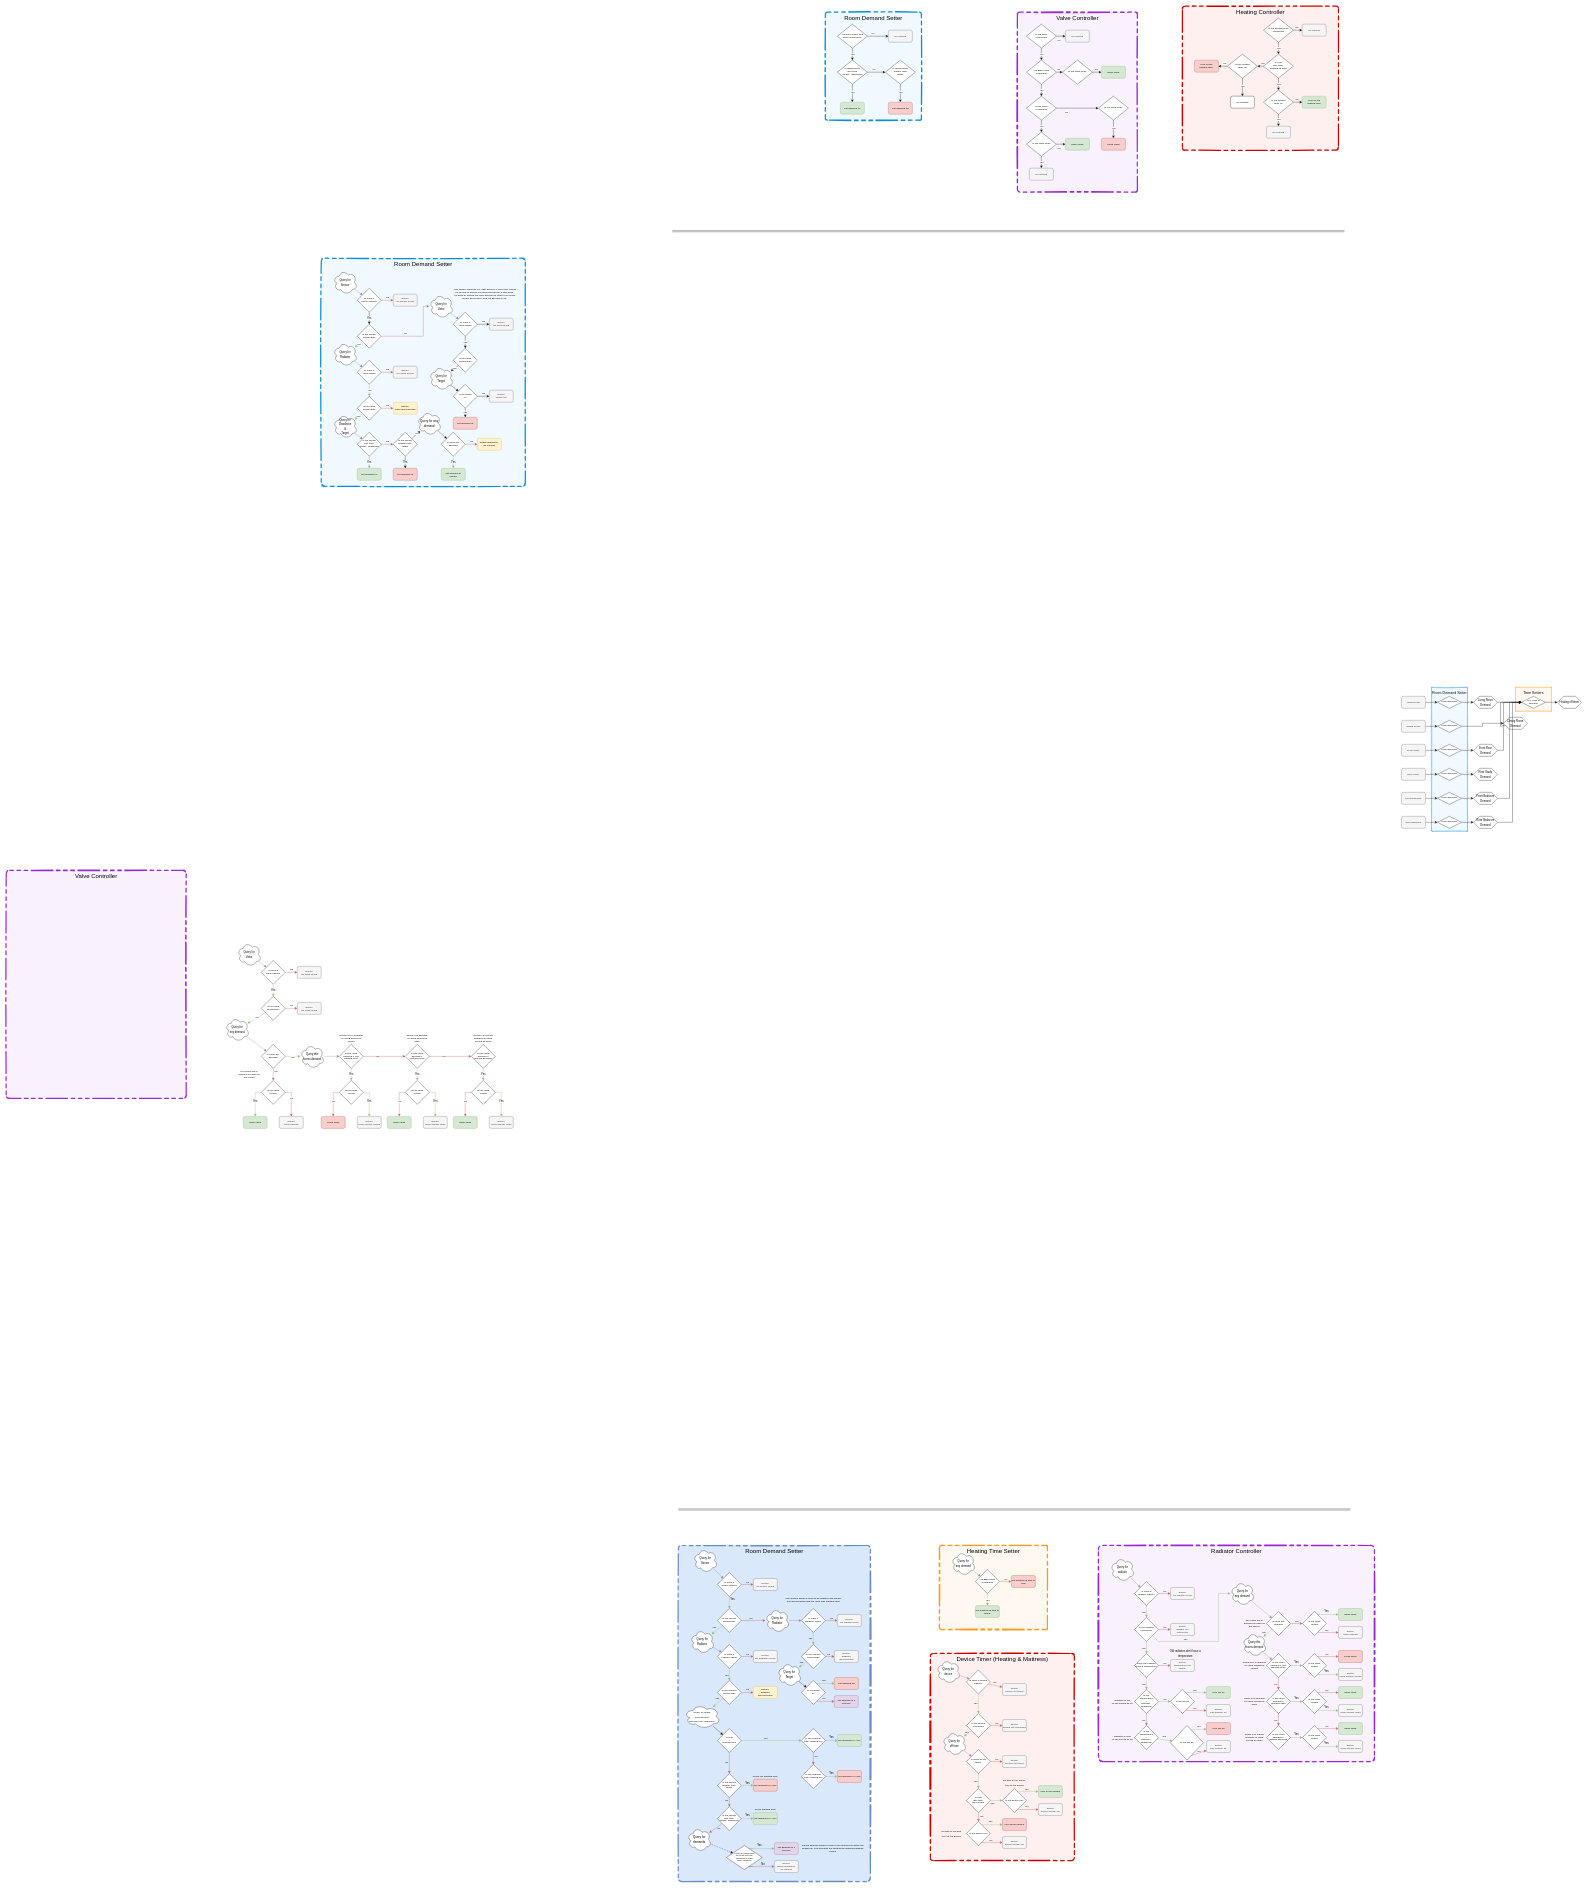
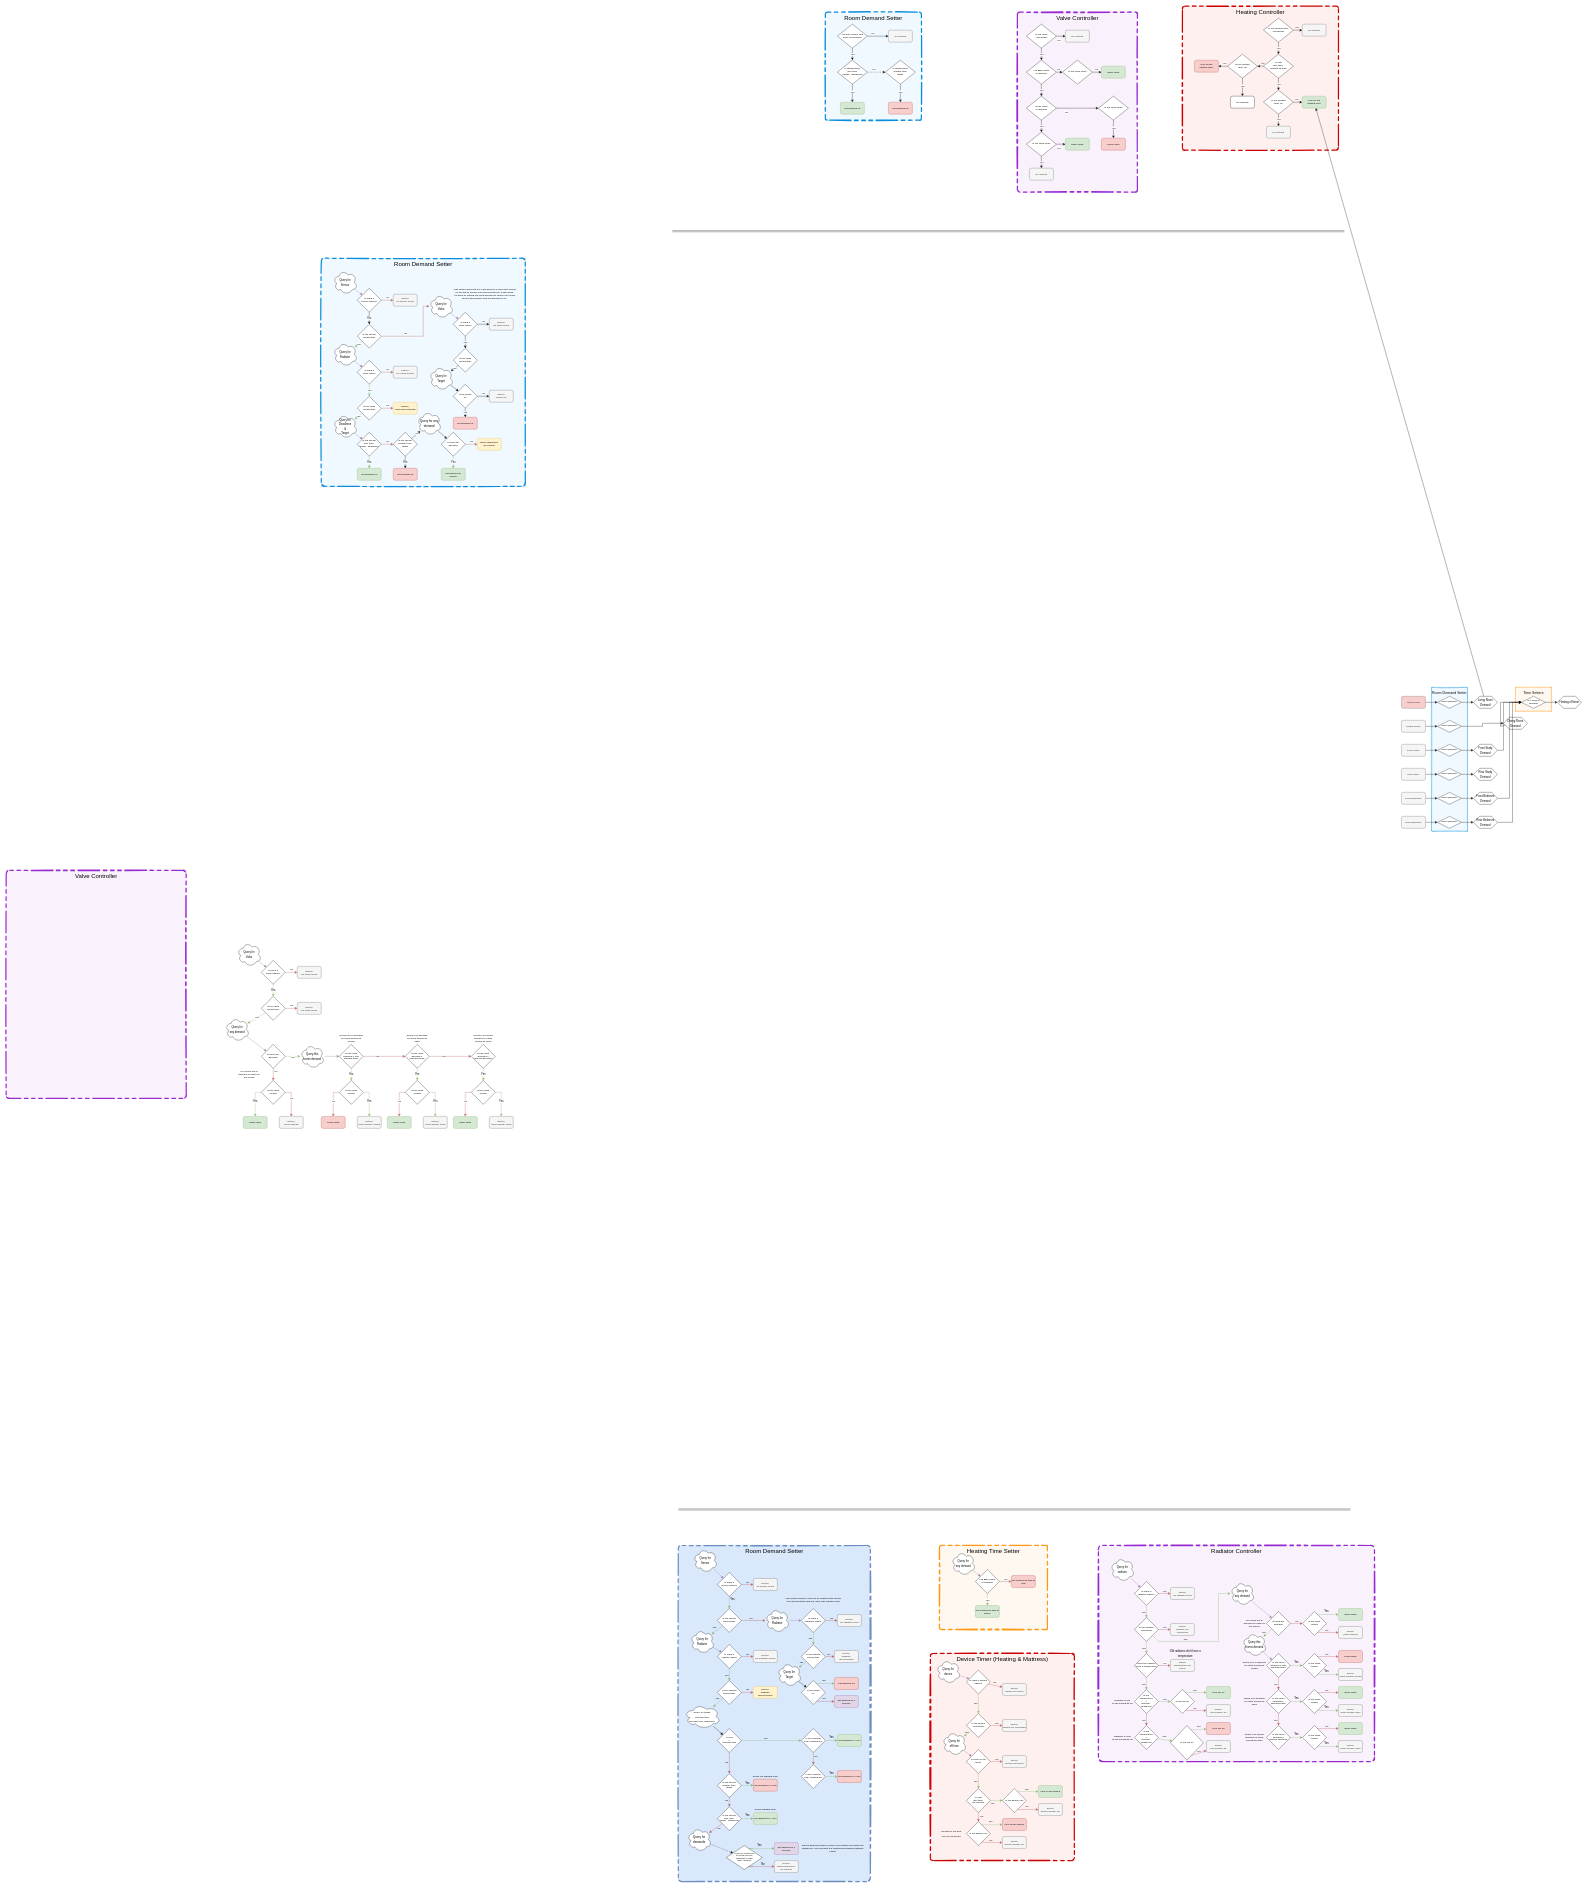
- <mxCell id="80" value="" style="endArrow=classic;html=1;rounded=0;fontSize=8;" parent="70" source="73" target="79" edge="1"><mxGeometry width="50" height="50" relative="1" as="geometry"><mxPoint x="-40" y="300" as="sourcePoint" /><mxPoint x="10" y="250" as="targetPoint" /></mxGeometry></mxCell>
+ <mxCell id="80" value="" style="endArrow=classic;html=1;rounded=0;fontSize=8;dashed=1;" parent="70" source="73" target="79" edge="1"><mxGeometry width="50" height="50" relative="1" as="geometry"><mxPoint x="-40" y="300" as="sourcePoint" /><mxPoint x="10" y="250" as="targetPoint" /></mxGeometry></mxCell>
- <mxCell id="33" value="Living Room" style="rounded=1;whiteSpace=wrap;html=1;fontSize=8;glass=0;strokeWidth=1;shadow=0;fillColor=#f5f5f5;fontColor=#333333;strokeColor=#666666;" parent="1" vertex="1"><mxGeometry x="4670" y="2320" width="80" height="40" as="geometry" /></mxCell>
+ <mxCell id="33" value="Living Room" style="rounded=1;whiteSpace=wrap;html=1;fontSize=8;glass=0;strokeWidth=1;shadow=0;fillColor=#f8cecc;fontColor=#333333;strokeColor=#666666;" parent="1" vertex="1"><mxGeometry x="4670" y="2320" width="80" height="40" as="geometry" /></mxCell>
- <mxCell id="64" value="" style="endArrow=classic;html=1;rounded=0;fontSize=9;" parent="1" source="44" target="63" edge="1"><mxGeometry width="50" height="50" relative="1" as="geometry"><mxPoint x="5070" y="2410" as="sourcePoint" /><mxPoint x="5120" y="2360" as="targetPoint" /></mxGeometry></mxCell>
+ <mxCell id="64" value="" style="endArrow=classic;html=1;rounded=0;fontSize=9;" parent="1" source="44" target="7" edge="1"><mxGeometry width="50" height="50" relative="1" as="geometry"><mxPoint x="5070" y="2410" as="sourcePoint" /><mxPoint x="5120" y="2360" as="targetPoint" /></mxGeometry></mxCell>
- <mxCell id="50" value="&lt;font style=&quot;font-size: 9px&quot;&gt;Front Rear Demand&lt;/font&gt;" style="shape=hexagon;perimeter=hexagonPerimeter2;whiteSpace=wrap;html=1;fixedSize=1;" parent="1" vertex="1"><mxGeometry x="4910" y="2480" width="80" height="40" as="geometry" /></mxCell>
+ <mxCell id="50" value="&lt;font style=&quot;font-size: 9px&quot;&gt;Front Study Demand&lt;/font&gt;" style="shape=hexagon;perimeter=hexagonPerimeter2;whiteSpace=wrap;html=1;fixedSize=1;" parent="1" vertex="1"><mxGeometry x="4910" y="2480" width="80" height="40" as="geometry" /></mxCell>
- <mxCell id="460" value="&lt;font style=&quot;font-size: 8px;&quot;&gt;Off time in the future, turn on the device&lt;/font&gt;" style="text;html=1;strokeColor=none;fillColor=none;align=center;verticalAlign=middle;whiteSpace=wrap;rounded=0;" parent="1" vertex="1"><mxGeometry x="3340" y="5925" width="80" height="30" as="geometry" /></mxCell>
